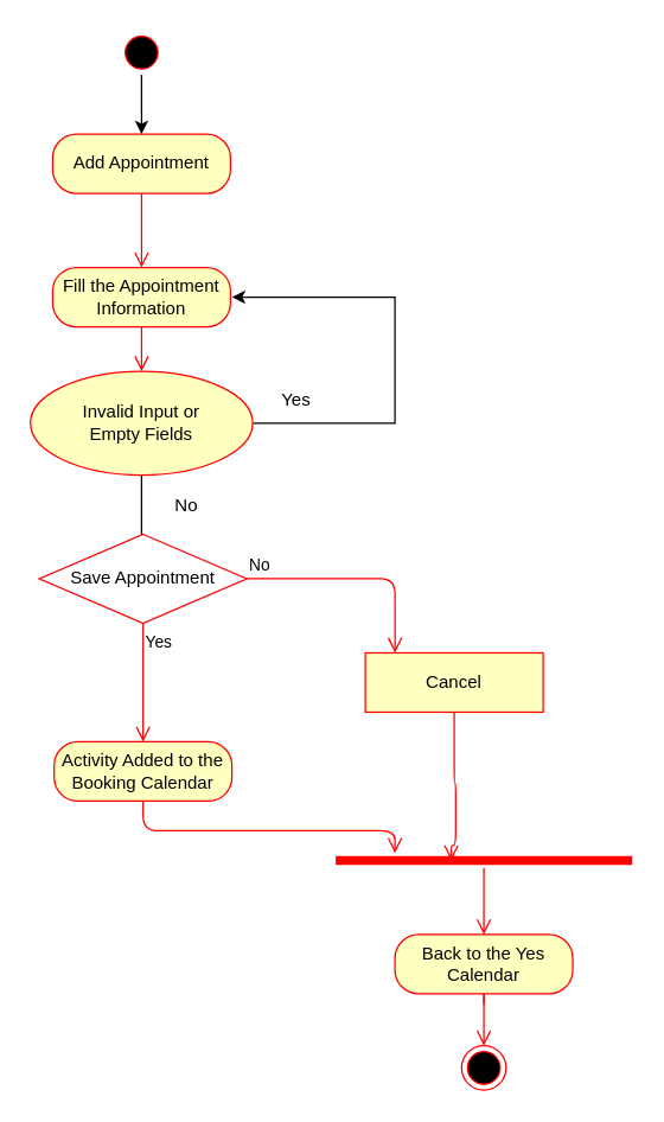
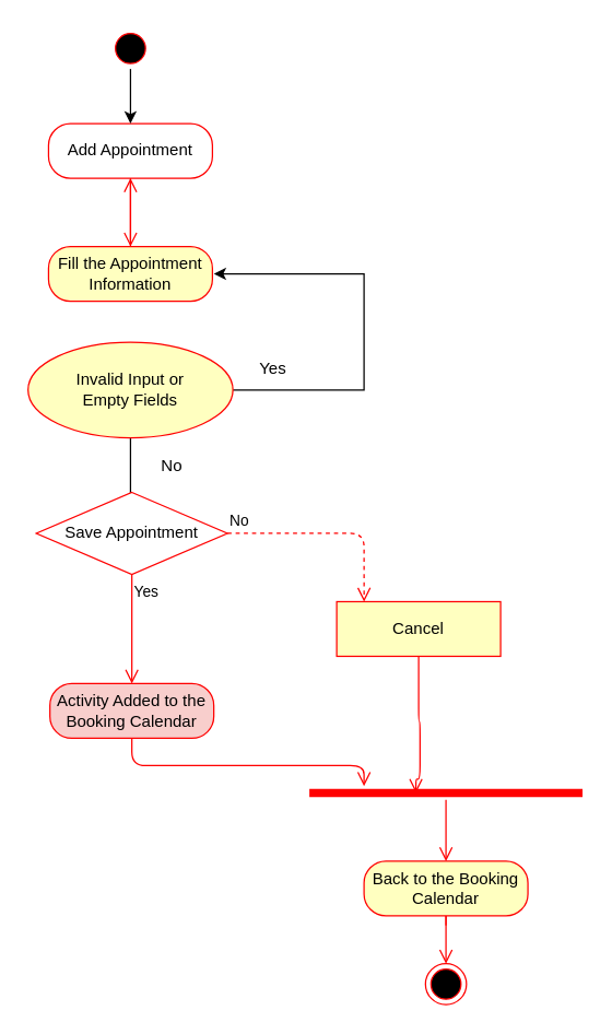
- <mxCell id="3" value="Add Appointment" style="rounded=1;whiteSpace=wrap;html=1;arcSize=40;fontColor=#000000;fillColor=#ffffc0;strokeColor=#ff0000;" vertex="1" parent="1"><mxGeometry x="35" y="90" width="120" height="40" as="geometry" /></mxCell>
+ <mxCell id="3" value="Add Appointment" style="rounded=1;whiteSpace=wrap;html=1;arcSize=40;fontColor=#000000;fillColor=#ffffff;strokeColor=#ff0000;" vertex="1" parent="1"><mxGeometry x="35" y="90" width="120" height="40" as="geometry" /></mxCell>
- <mxCell id="8" value="" style="edgeStyle=orthogonalEdgeStyle;html=1;verticalAlign=bottom;endArrow=open;endSize=8;strokeColor=#ff0000;" edge="1" source="7" parent="1" target="11"><mxGeometry relative="1" as="geometry"><mxPoint x="95" y="270" as="targetPoint" /></mxGeometry></mxCell>
+ <mxCell id="8" value="" style="edgeStyle=orthogonalEdgeStyle;html=1;verticalAlign=bottom;endArrow=open;endSize=8;strokeColor=#ff0000;" edge="1" source="7" parent="1" target="3"><mxGeometry relative="1" as="geometry"><mxPoint x="95" y="270" as="targetPoint" /></mxGeometry></mxCell>
- <mxCell id="15" value="No" style="edgeStyle=orthogonalEdgeStyle;html=1;align=left;verticalAlign=bottom;endArrow=open;endSize=8;strokeColor=#ff0000;entryX=0.167;entryY=0;entryDx=0;entryDy=0;entryPerimeter=0;" edge="1" source="14" parent="1" target="17"><mxGeometry x="-1" relative="1" as="geometry"><mxPoint x="246" y="420" as="targetPoint" /></mxGeometry></mxCell>
+ <mxCell id="15" value="No" style="edgeStyle=orthogonalEdgeStyle;html=1;align=left;verticalAlign=bottom;endArrow=open;endSize=8;strokeColor=#ff0000;entryX=0.167;entryY=0;entryDx=0;entryDy=0;entryPerimeter=0;dashed=1;" edge="1" source="14" parent="1" target="17"><mxGeometry x="-1" relative="1" as="geometry"><mxPoint x="246" y="420" as="targetPoint" /></mxGeometry></mxCell>
- <mxCell id="19" value="Activity Added to the Booking Calendar" style="rounded=1;whiteSpace=wrap;html=1;arcSize=40;fontColor=#000000;fillColor=#ffffc0;strokeColor=#ff0000;" vertex="1" parent="1"><mxGeometry x="36" y="500" width="120" height="40" as="geometry" /></mxCell>
+ <mxCell id="19" value="Activity Added to the Booking Calendar" style="rounded=1;whiteSpace=wrap;html=1;arcSize=40;fontColor=#000000;fillColor=#f8cecc;strokeColor=#ff0000;" vertex="1" parent="1"><mxGeometry x="36" y="500" width="120" height="40" as="geometry" /></mxCell>
- <mxCell id="24" value="Back to the Yes Calendar" style="rounded=1;whiteSpace=wrap;html=1;arcSize=40;fontColor=#000000;fillColor=#ffffc0;strokeColor=#ff0000;" vertex="1" parent="1"><mxGeometry x="266" y="630" width="120" height="40" as="geometry" /></mxCell>
+ <mxCell id="24" value="Back to the Booking Calendar" style="rounded=1;whiteSpace=wrap;html=1;arcSize=40;fontColor=#000000;fillColor=#ffffc0;strokeColor=#ff0000;" vertex="1" parent="1"><mxGeometry x="266" y="630" width="120" height="40" as="geometry" /></mxCell>
